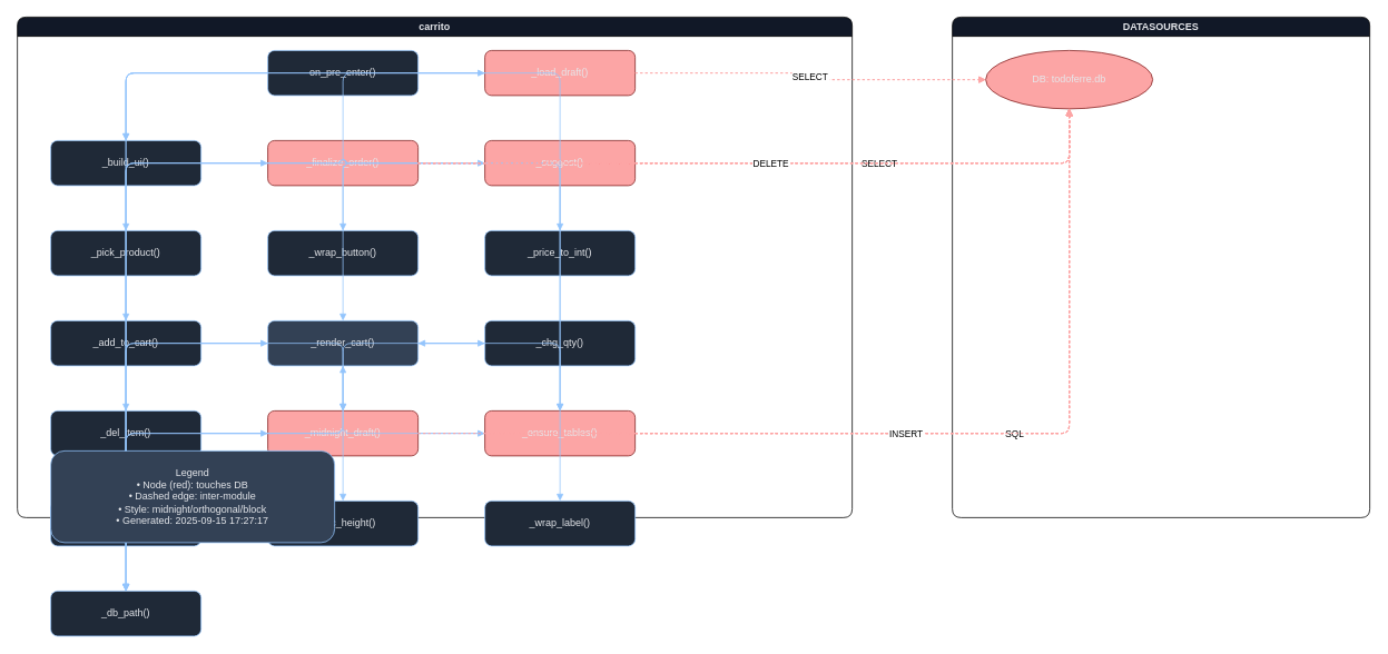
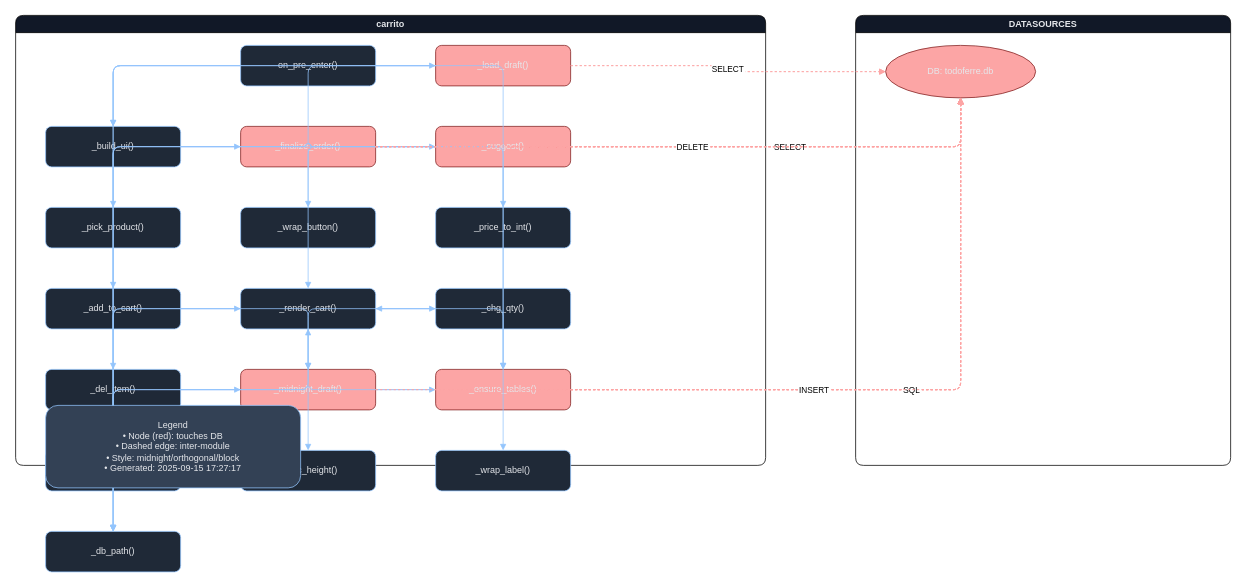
- <mxCell id="12" value="_render_cart()" style="rounded=1;whiteSpace=wrap;html=1;fillColor=#334155;strokeColor=#93C5FD;fontColor=#E5E7EB;" vertex="1" parent="2"><mxGeometry x="300" y="364" width="180" height="54" as="geometry" /></mxCell>
+ <mxCell id="12" value="_render_cart()" style="rounded=1;whiteSpace=wrap;html=1;fillColor=#1F2937;strokeColor=#93C5FD;fontColor=#E5E7EB;" vertex="1" parent="2"><mxGeometry x="300" y="364" width="180" height="54" as="geometry" /></mxCell>
